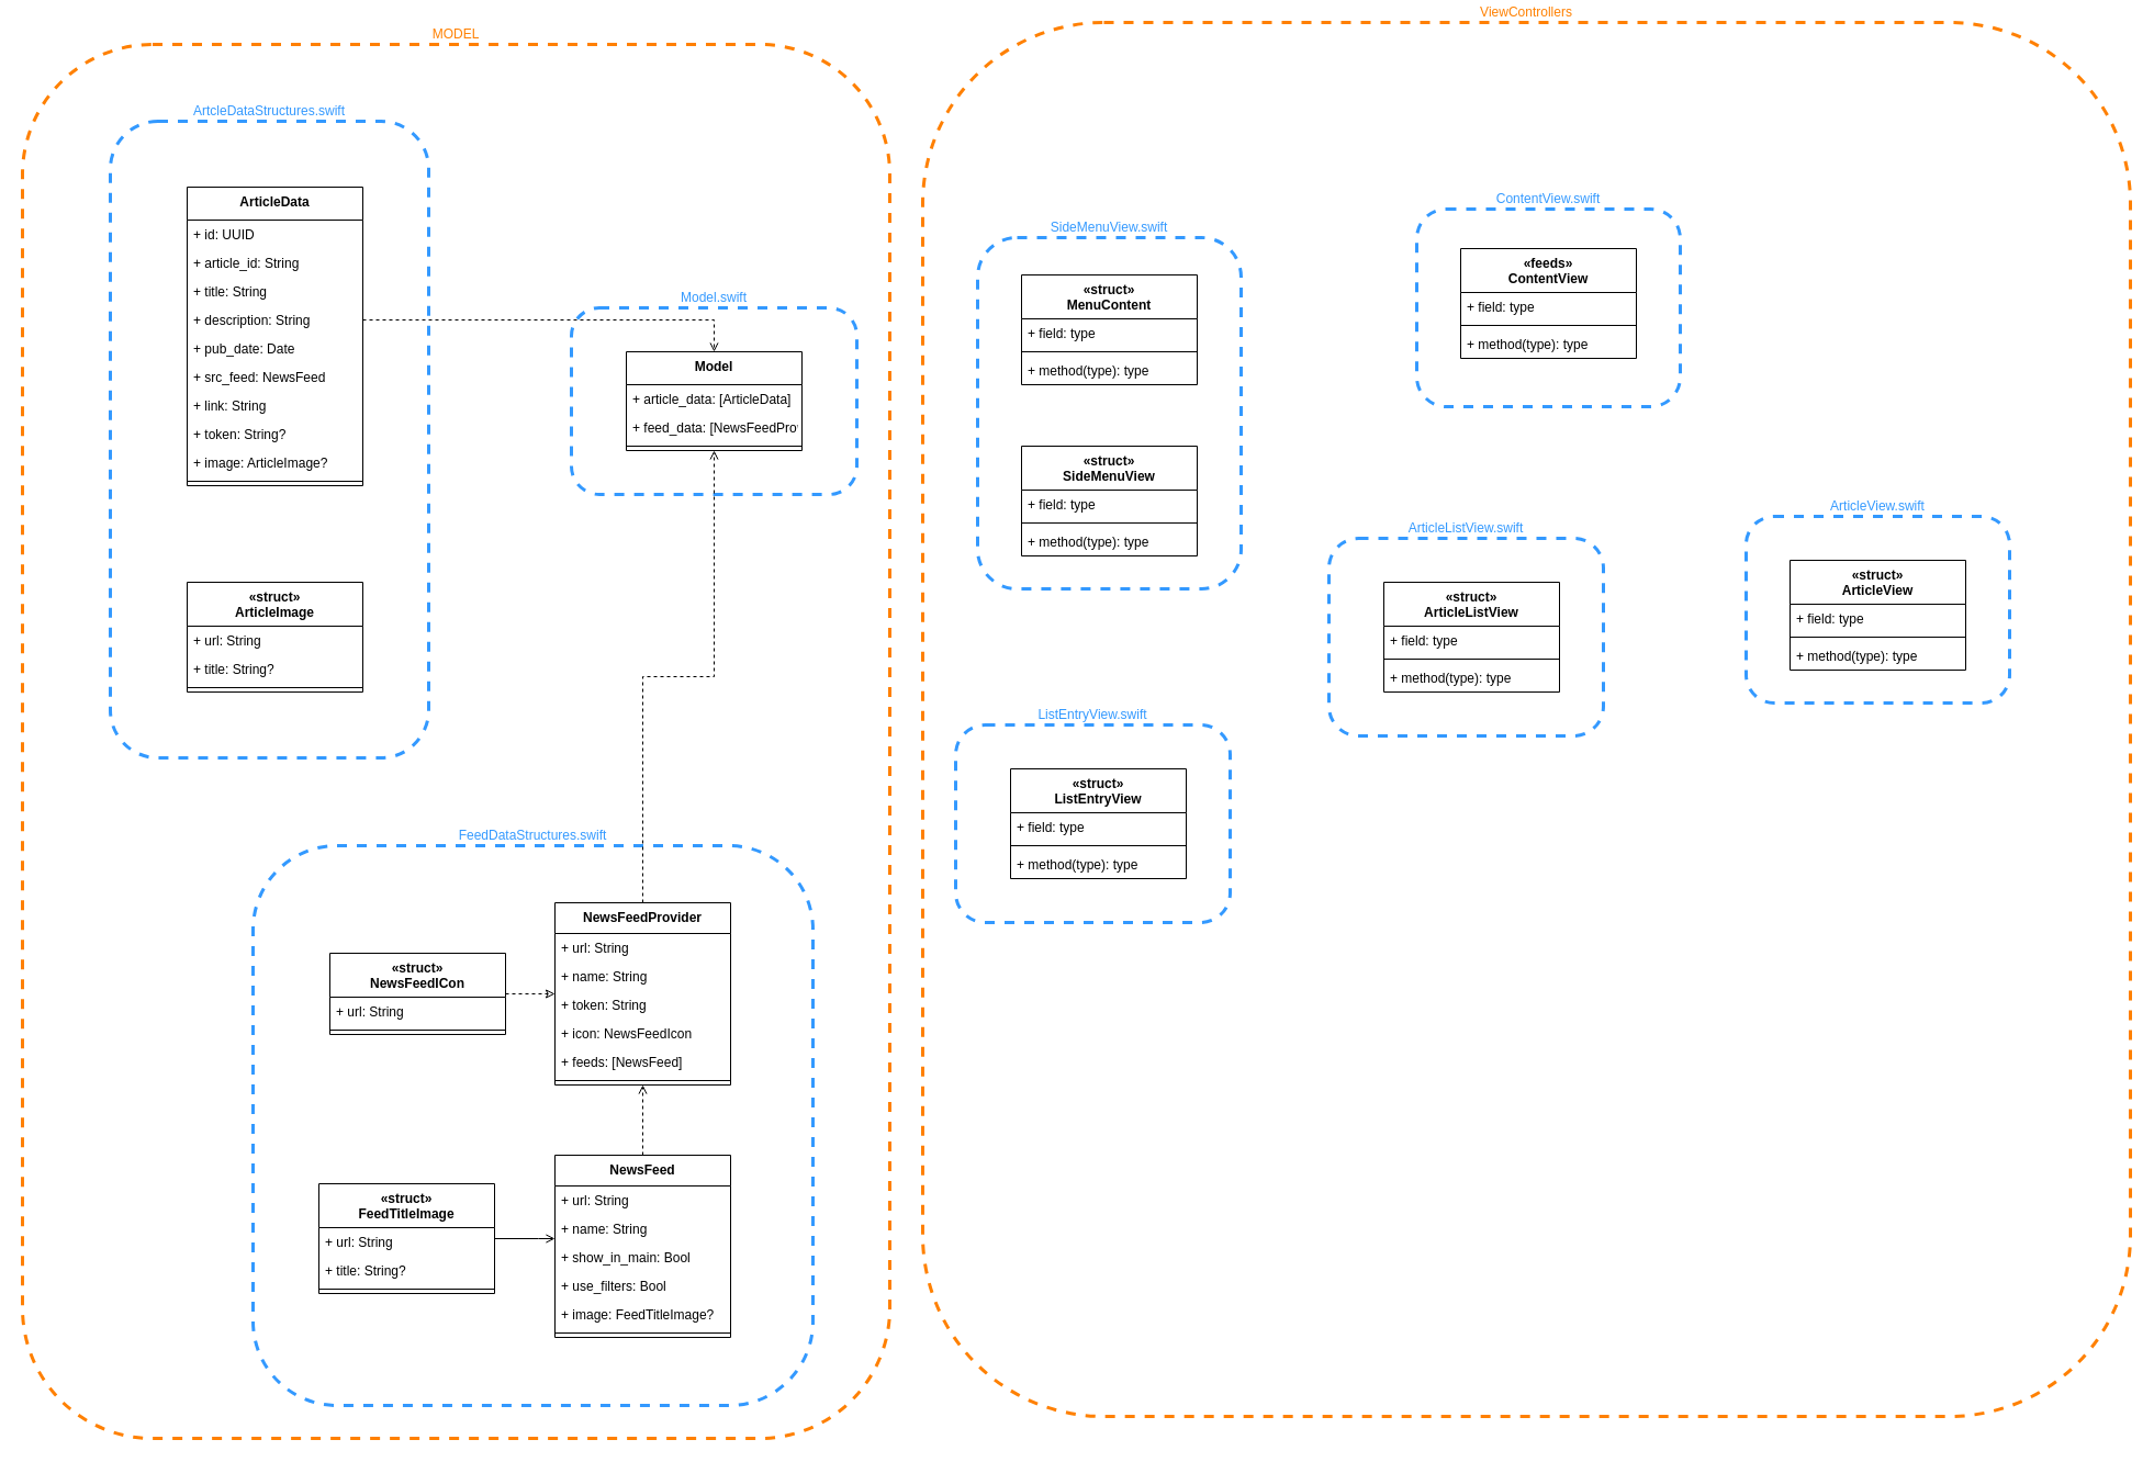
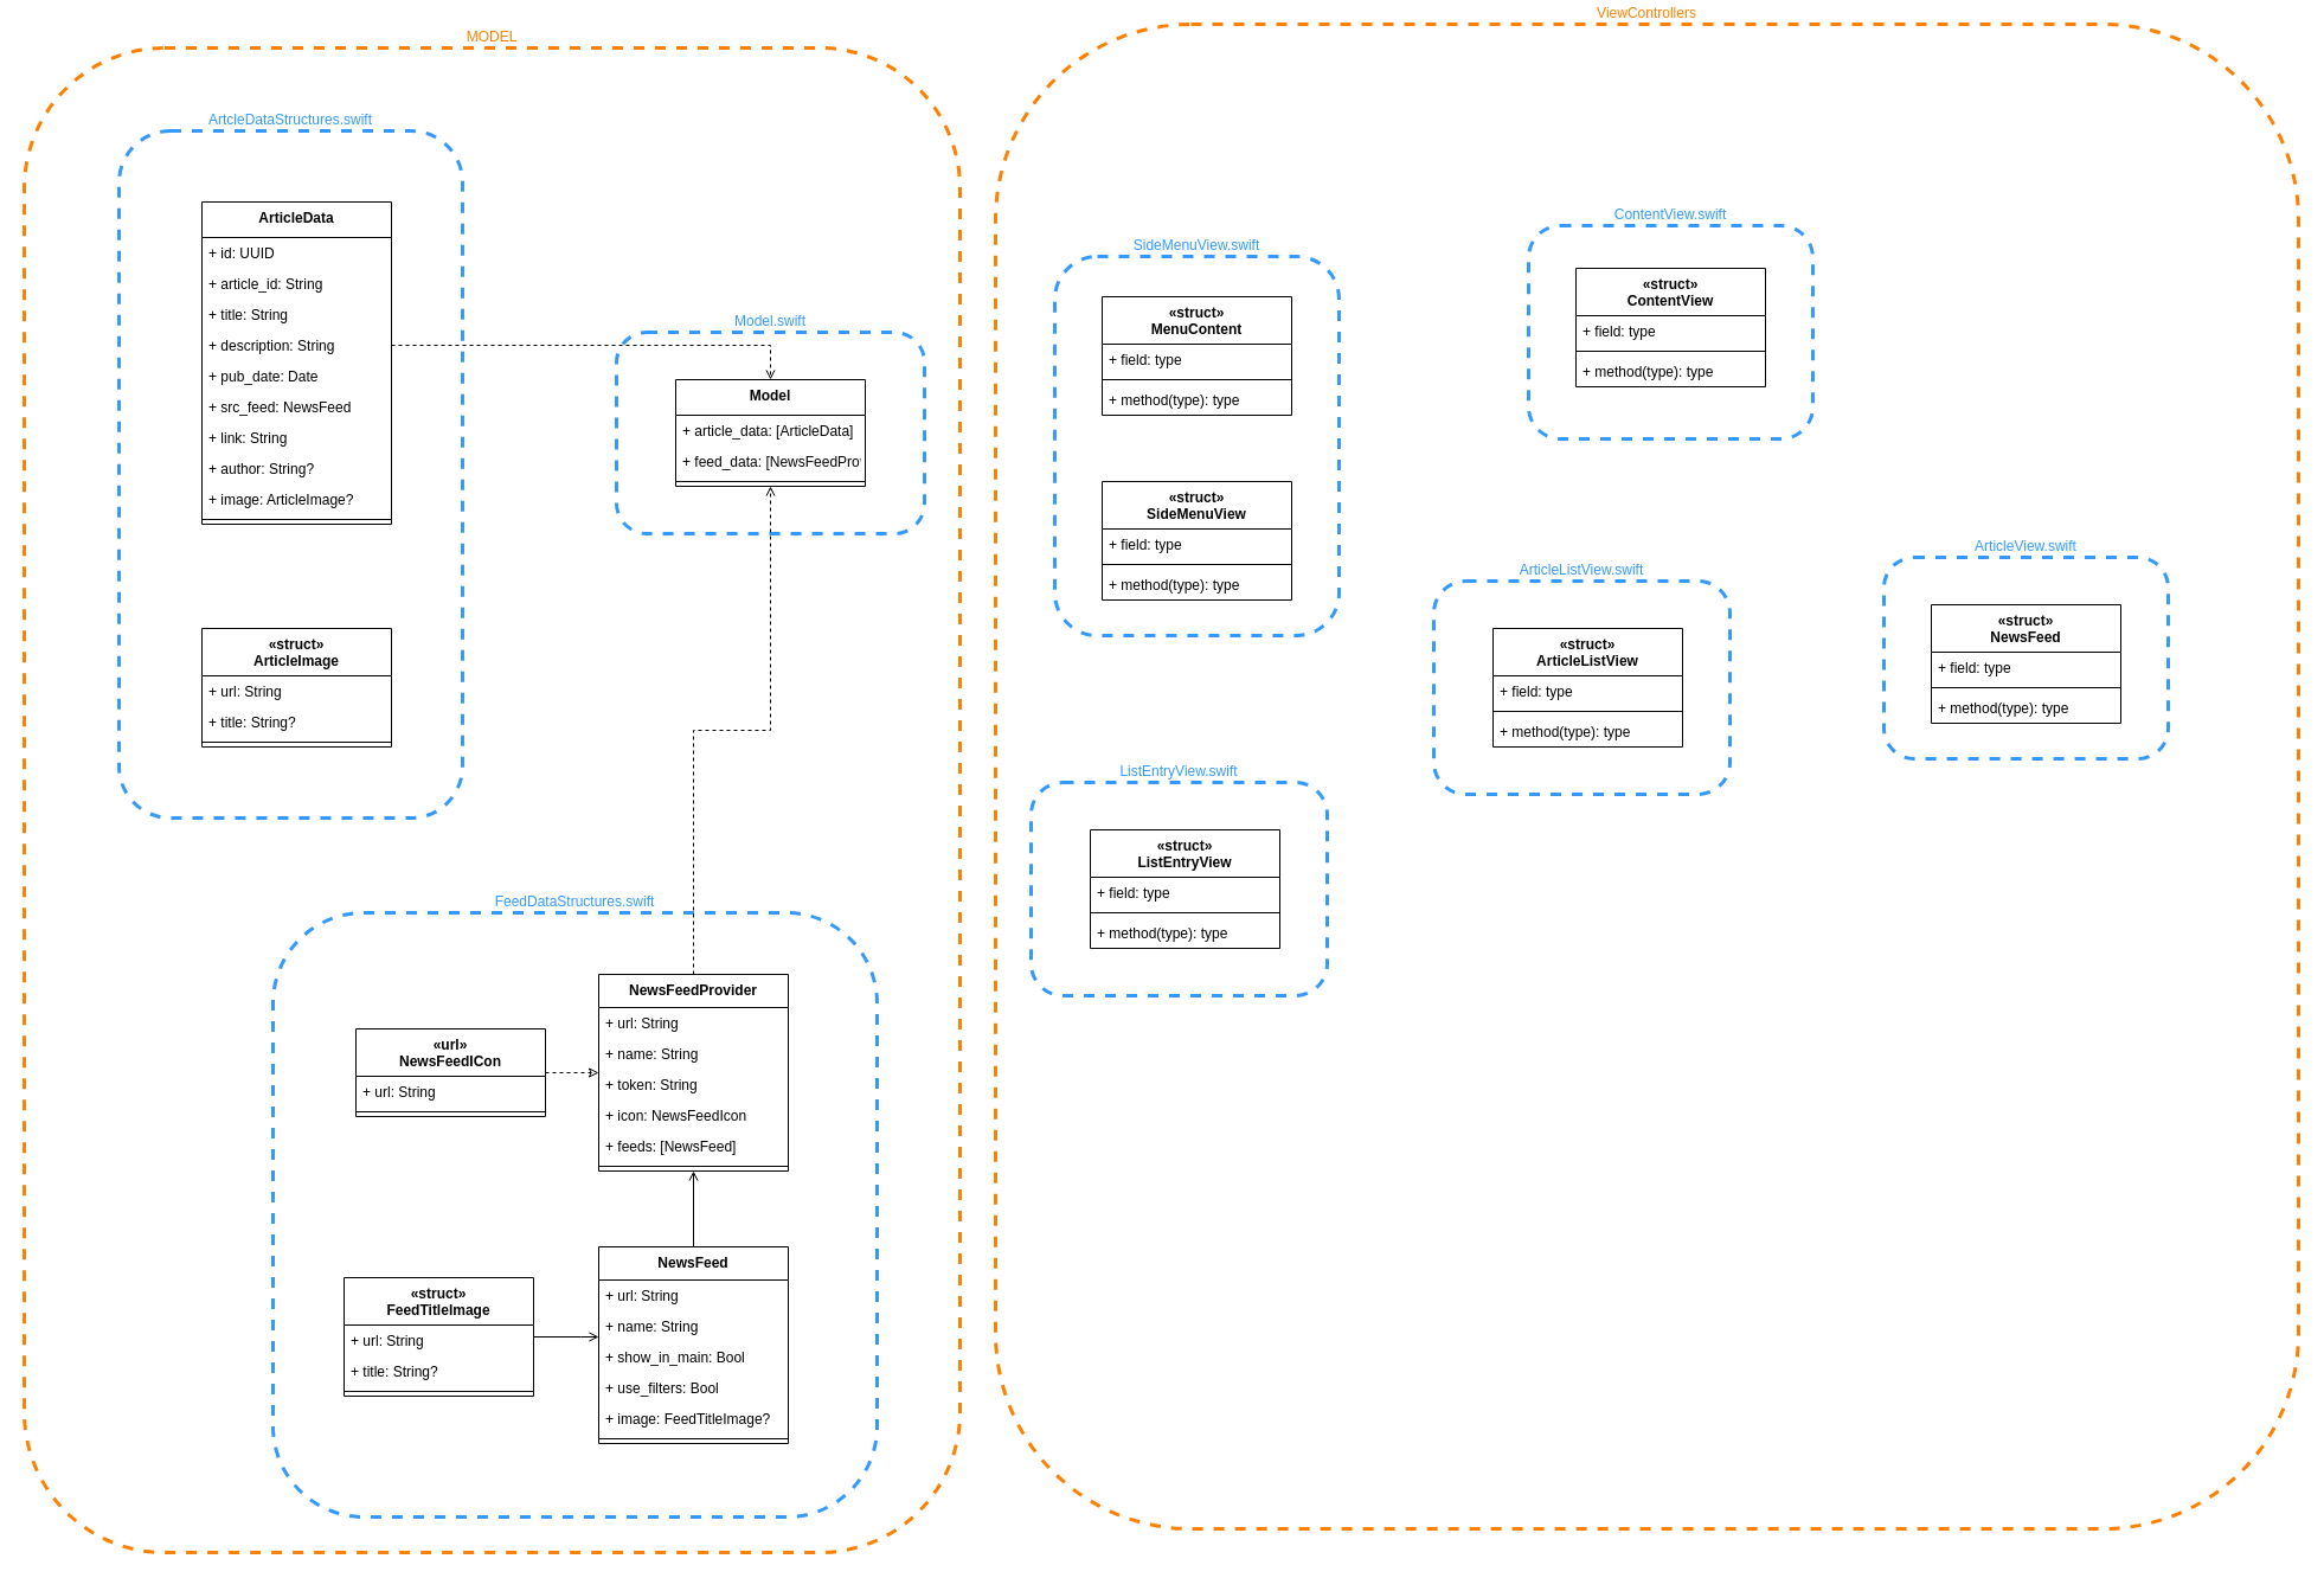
- <mxCell id="27" value="«feeds»&#10;ContentView" style="swimlane;fontStyle=1;align=center;verticalAlign=top;childLayout=stackLayout;horizontal=1;startSize=40;horizontalStack=0;resizeParent=1;resizeParentMax=0;resizeLast=0;collapsible=1;marginBottom=0;strokeColor=#000000;strokeWidth=1;fillColor=none;fontColor=#000000;" vertex="1" parent="1"><mxGeometry x="1330" y="226" width="160" height="100" as="geometry" /></mxCell>
+ <mxCell id="27" value="«struct»&#10;ContentView" style="swimlane;fontStyle=1;align=center;verticalAlign=top;childLayout=stackLayout;horizontal=1;startSize=40;horizontalStack=0;resizeParent=1;resizeParentMax=0;resizeLast=0;collapsible=1;marginBottom=0;strokeColor=#000000;strokeWidth=1;fillColor=none;fontColor=#000000;" vertex="1" parent="1"><mxGeometry x="1330" y="226" width="160" height="100" as="geometry" /></mxCell>
- <mxCell id="47" value="+ token: String?" style="text;strokeColor=none;fillColor=none;align=left;verticalAlign=top;spacingLeft=4;spacingRight=4;overflow=hidden;rotatable=0;points=[[0,0.5],[1,0.5]];portConstraint=eastwest;" vertex="1" parent="39"><mxGeometry y="212" width="160" height="26" as="geometry" /></mxCell>
+ <mxCell id="47" value="+ author: String?" style="text;strokeColor=none;fillColor=none;align=left;verticalAlign=top;spacingLeft=4;spacingRight=4;overflow=hidden;rotatable=0;points=[[0,0.5],[1,0.5]];portConstraint=eastwest;" vertex="1" parent="39"><mxGeometry y="212" width="160" height="26" as="geometry" /></mxCell>
- <mxCell id="31" value="«struct»&#10;ArticleView" style="swimlane;fontStyle=1;align=center;verticalAlign=top;childLayout=stackLayout;horizontal=1;startSize=40;horizontalStack=0;resizeParent=1;resizeParentMax=0;resizeLast=0;collapsible=1;marginBottom=0;strokeColor=#000000;strokeWidth=1;fillColor=none;fontColor=#000000;" vertex="1" parent="1"><mxGeometry x="1630" y="510" width="160" height="100" as="geometry" /></mxCell>
+ <mxCell id="31" value="«struct»&#10;NewsFeed" style="swimlane;fontStyle=1;align=center;verticalAlign=top;childLayout=stackLayout;horizontal=1;startSize=40;horizontalStack=0;resizeParent=1;resizeParentMax=0;resizeLast=0;collapsible=1;marginBottom=0;strokeColor=#000000;strokeWidth=1;fillColor=none;fontColor=#000000;" vertex="1" parent="1"><mxGeometry x="1630" y="510" width="160" height="100" as="geometry" /></mxCell>
- <mxCell id="72" value="«struct»&#10;NewsFeedICon" style="swimlane;fontStyle=1;align=center;verticalAlign=top;childLayout=stackLayout;horizontal=1;startSize=40;horizontalStack=0;resizeParent=1;resizeParentMax=0;resizeLast=0;collapsible=1;marginBottom=0;strokeColor=#000000;strokeWidth=1;fillColor=none;fontColor=#000000;" vertex="1" parent="1"><mxGeometry x="300" y="868" width="160" height="74" as="geometry" /></mxCell>
+ <mxCell id="72" value="«url»&#10;NewsFeedICon" style="swimlane;fontStyle=1;align=center;verticalAlign=top;childLayout=stackLayout;horizontal=1;startSize=40;horizontalStack=0;resizeParent=1;resizeParentMax=0;resizeLast=0;collapsible=1;marginBottom=0;strokeColor=#000000;strokeWidth=1;fillColor=none;fontColor=#000000;" vertex="1" parent="1"><mxGeometry x="300" y="868" width="160" height="74" as="geometry" /></mxCell>
- <mxCell id="56" style="edgeStyle=orthogonalEdgeStyle;rounded=0;orthogonalLoop=1;jettySize=auto;html=1;dashed=1;endArrow=open;endFill=0;fontColor=#000000;" edge="1" parent="1" source="65" target="58"><mxGeometry relative="1" as="geometry" /></mxCell>
+ <mxCell id="56" style="edgeStyle=orthogonalEdgeStyle;rounded=0;orthogonalLoop=1;jettySize=auto;html=1;dashed=0;endArrow=open;endFill=0;fontColor=#000000;" edge="1" parent="1" source="65" target="58"><mxGeometry relative="1" as="geometry" /></mxCell>
